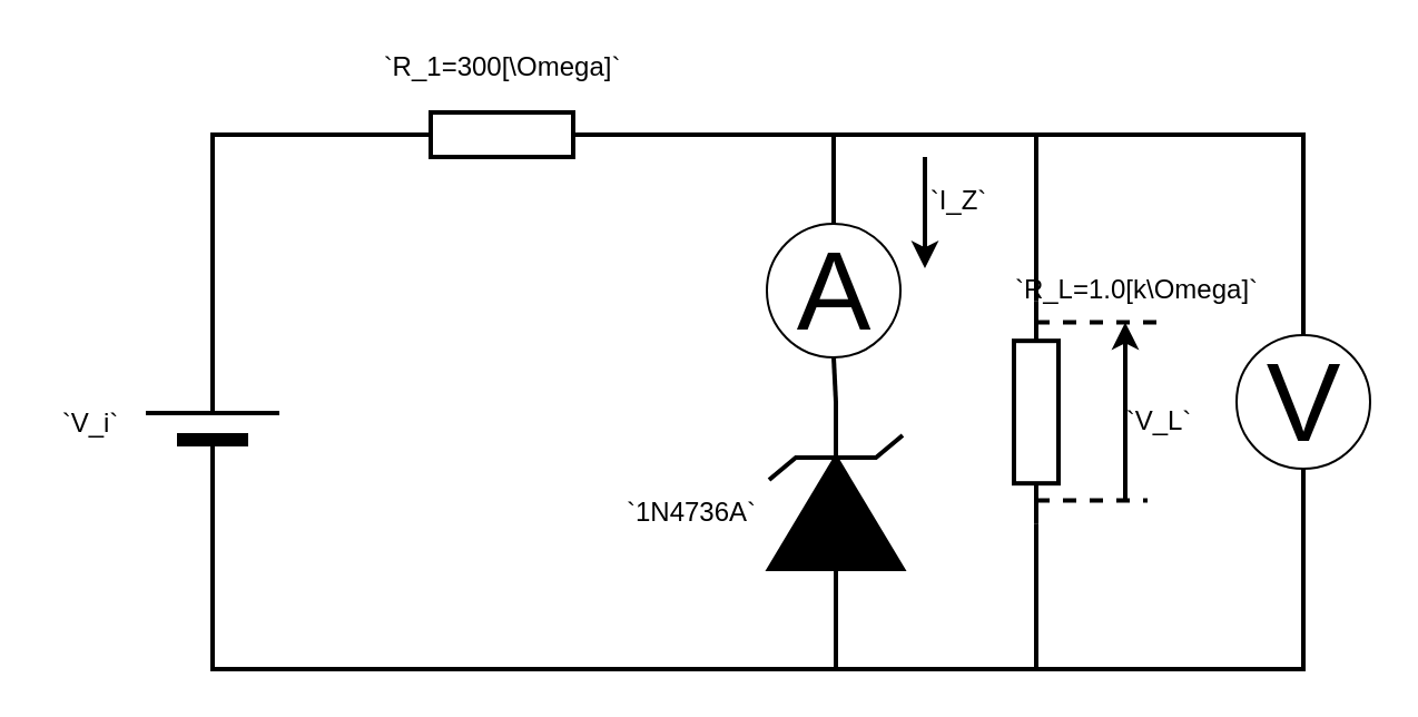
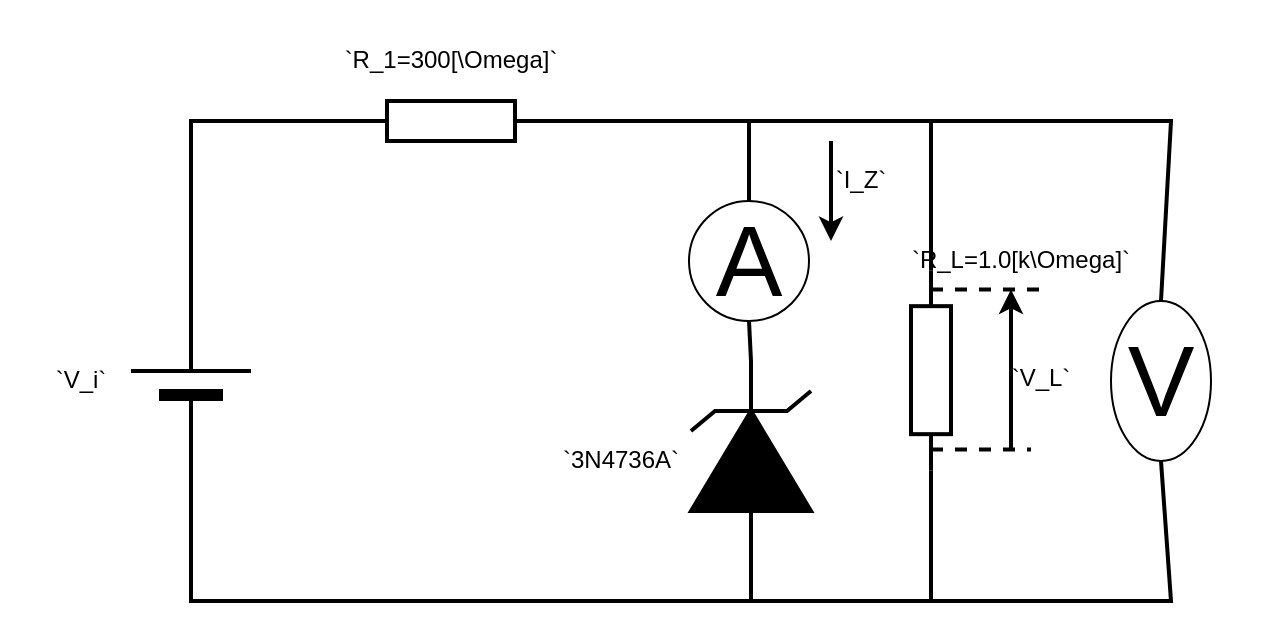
- <mxCell id="18" value="V" style="verticalLabelPosition=middle;shadow=0;dashed=0;align=center;html=1;verticalAlign=middle;strokeWidth=1;shape=ellipse;aspect=fixed;fontSize=50;" parent="1" vertex="1"><mxGeometry x="555" y="150" width="60" height="60" as="geometry" /></mxCell>
+ <mxCell id="18" value="V" style="verticalLabelPosition=middle;shadow=0;dashed=0;align=center;html=1;verticalAlign=middle;strokeWidth=1;shape=ellipse;aspect=fixed;fontSize=50;" parent="1" vertex="1"><mxGeometry x="555" y="150" width="50" height="80" as="geometry" /></mxCell>
- <mxCell id="15" value="`1N4736A`" style="text;html=1;align=center;verticalAlign=middle;resizable=0;points=[];autosize=1;strokeColor=none;fillColor=none;" parent="1" vertex="1"><mxGeometry x="275" y="220" width="70" height="20" as="geometry" /></mxCell>
+ <mxCell id="15" value="`3N4736A`" style="text;html=1;align=center;verticalAlign=middle;resizable=0;points=[];autosize=1;strokeColor=none;fillColor=none;" parent="1" vertex="1"><mxGeometry x="275" y="220" width="70" height="20" as="geometry" /></mxCell>
